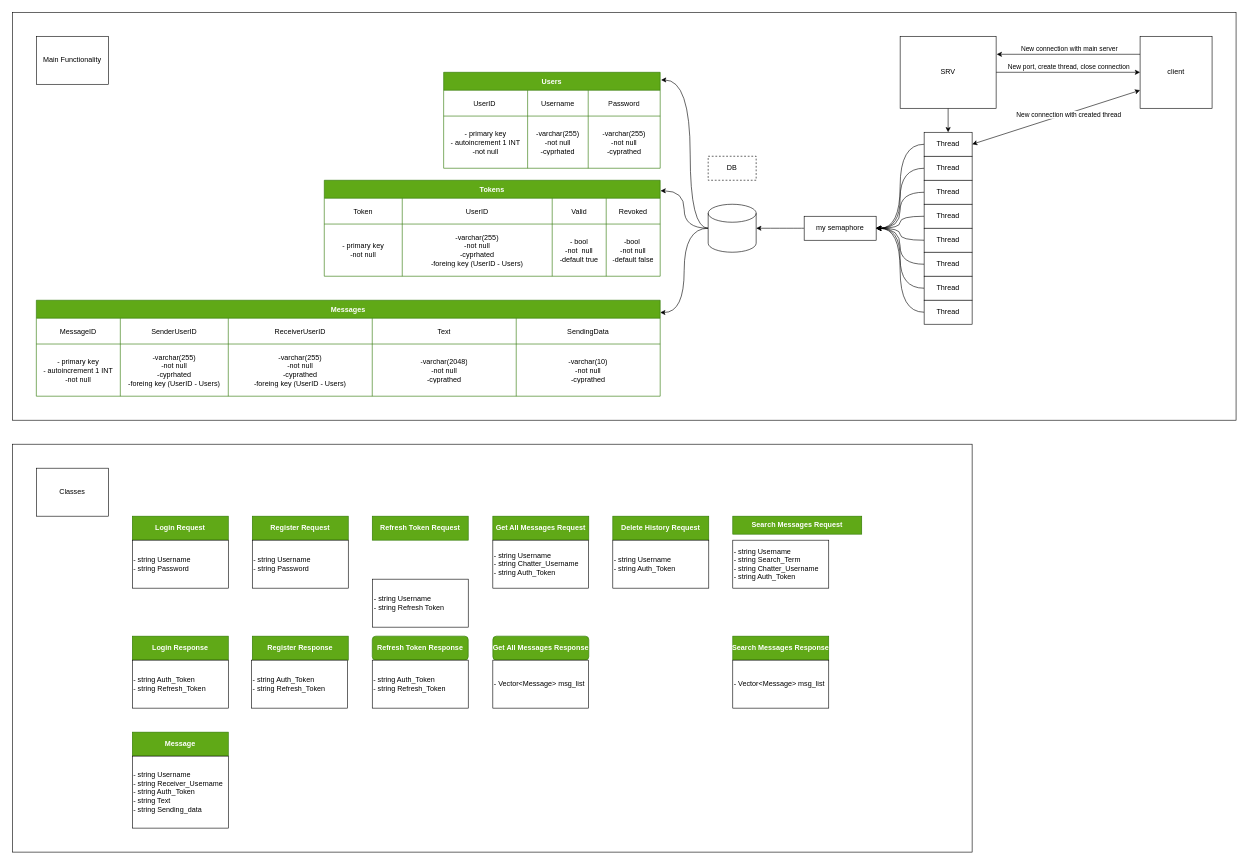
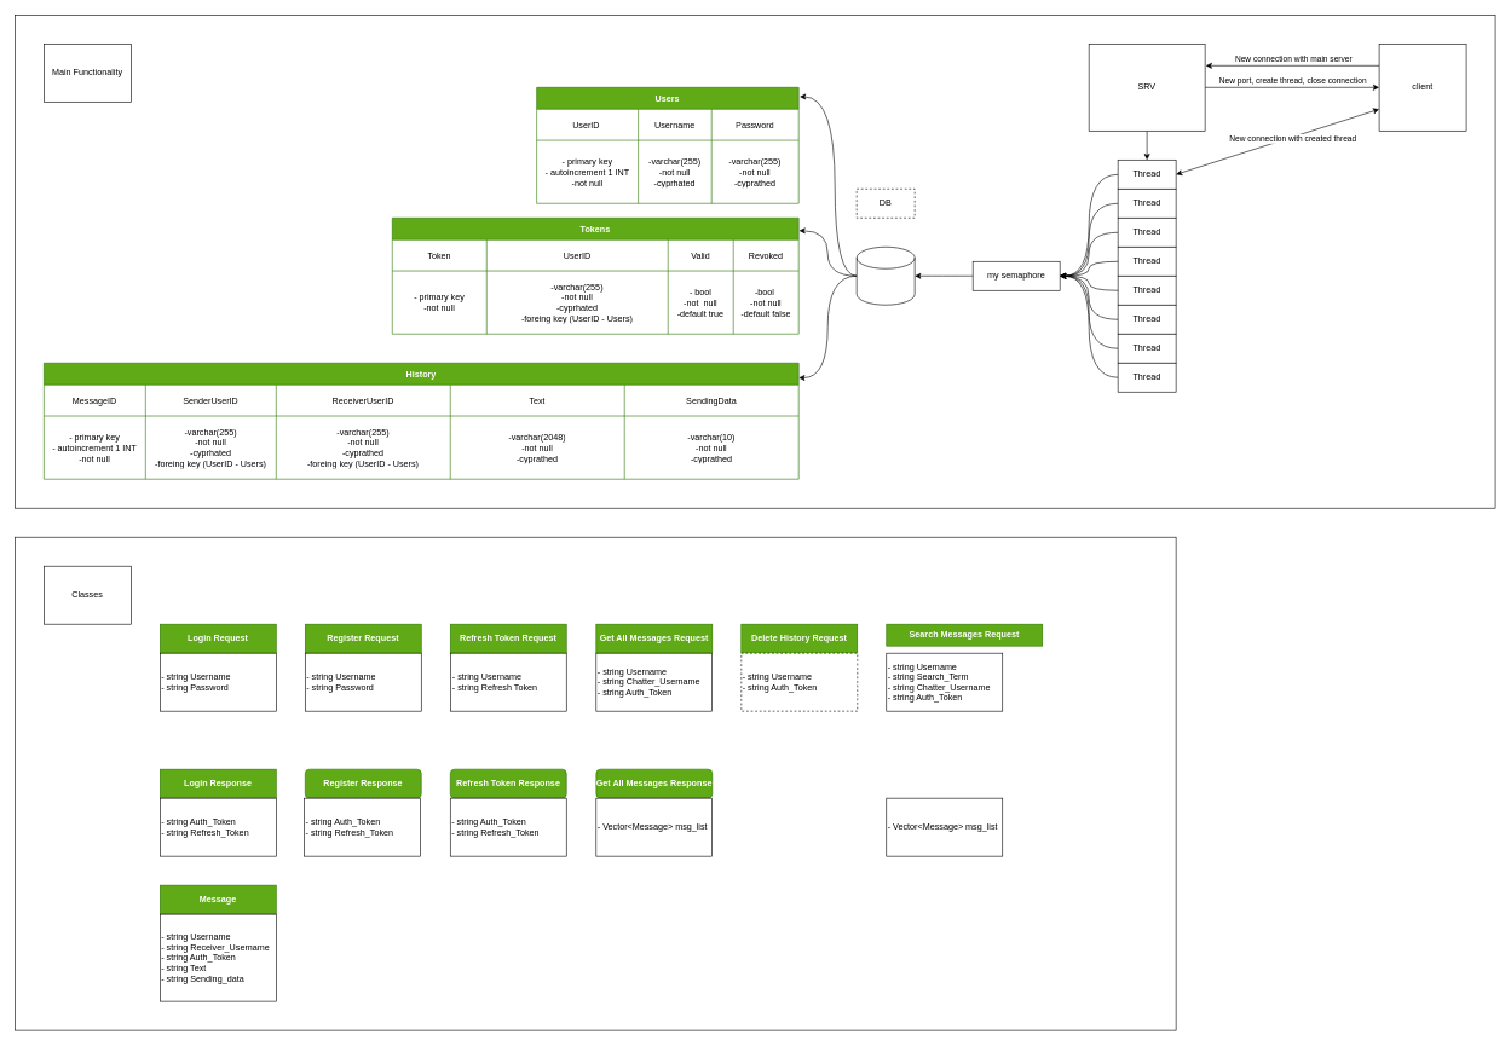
- <mxCell id="49" value="Messages" style="shape=table;startSize=30;container=1;collapsible=0;childLayout=tableLayout;fontStyle=1;align=center;fillColor=#60a917;fontColor=#ffffff;strokeColor=#2D7600;" parent="1" vertex="1"><mxGeometry x="60" y="500" width="1040" height="160" as="geometry" /></mxCell>
+ <mxCell id="49" value="History" style="shape=table;startSize=30;container=1;collapsible=0;childLayout=tableLayout;fontStyle=1;align=center;fillColor=#60a917;fontColor=#ffffff;strokeColor=#2D7600;" parent="1" vertex="1"><mxGeometry x="60" y="500" width="1040" height="160" as="geometry" /></mxCell>
- <mxCell id="91" value="- string Username&lt;br&gt;- string Auth_Token" style="rounded=0;whiteSpace=wrap;html=1;align=left;" parent="1" vertex="1"><mxGeometry x="1021" y="900" width="160" height="80" as="geometry" /></mxCell>
+ <mxCell id="91" value="- string Username&lt;br&gt;- string Auth_Token" style="rounded=0;whiteSpace=wrap;html=1;align=left;dashed=1;" parent="1" vertex="1"><mxGeometry x="1021" y="900" width="160" height="80" as="geometry" /></mxCell>
- <mxCell id="87" value="- string Username&lt;br&gt;- string Refresh Token" style="rounded=0;whiteSpace=wrap;html=1;align=left;" parent="1" vertex="1"><mxGeometry x="620.5" y="965" width="159.5" height="80" as="geometry" /></mxCell>
+ <mxCell id="87" value="- string Username&lt;br&gt;- string Refresh Token" style="rounded=0;whiteSpace=wrap;html=1;align=left;" parent="1" vertex="1"><mxGeometry x="620.5" y="900" width="159.5" height="80" as="geometry" /></mxCell>
- <mxCell id="79" value="Register Response" style="rounded=0;whiteSpace=wrap;html=1;fontStyle=1;spacingLeft=0;spacing=0;fillColor=#60a917;fontColor=#ffffff;strokeColor=#2D7600;" parent="1" vertex="1"><mxGeometry x="420" y="1060" width="160" height="40" as="geometry" /></mxCell>
+ <mxCell id="79" value="Register Response" style="whiteSpace=wrap;html=1;fontStyle=1;spacingLeft=0;spacing=0;fillColor=#60a917;fontColor=#ffffff;strokeColor=#2D7600;rounded=1;" parent="1" vertex="1"><mxGeometry x="420" y="1060" width="160" height="40" as="geometry" /></mxCell>
- <mxCell id="82" value="Search Messages Response" style="rounded=0;whiteSpace=wrap;html=1;fontStyle=1;spacingLeft=0;spacing=0;fillColor=#60a917;fontColor=#ffffff;strokeColor=#2D7600;" parent="1" vertex="1"><mxGeometry x="1221" y="1060" width="160" height="40" as="geometry" /></mxCell>
